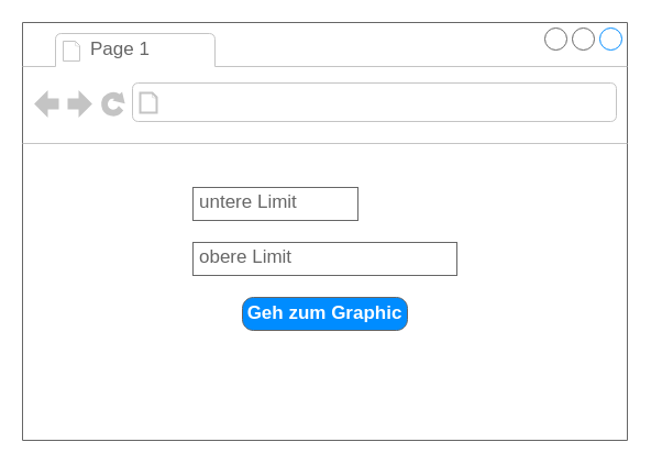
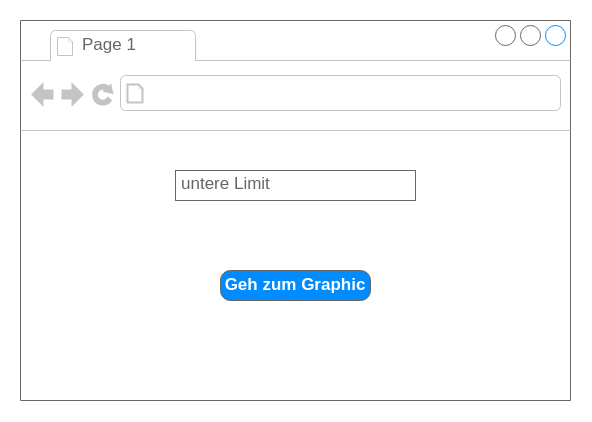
- <mxCell id="6" value="untere Limit" style="strokeWidth=1;shadow=0;dashed=0;align=center;html=1;shape=mxgraph.mockup.text.textBox;fontColor=#666666;align=left;fontSize=17;spacingLeft=4;spacingTop=-3;strokeColor=#666666;mainText=" vertex="1" parent="2"><mxGeometry x="155" y="150" width="150" height="30" as="geometry" /></mxCell>
+ <mxCell id="6" value="untere Limit" style="strokeWidth=1;shadow=0;dashed=0;align=center;html=1;shape=mxgraph.mockup.text.textBox;fontColor=#666666;align=left;fontSize=17;spacingLeft=4;spacingTop=-3;strokeColor=#666666;mainText=" vertex="1" parent="2"><mxGeometry x="155" y="150" width="240" height="30" as="geometry" /></mxCell>
- <mxCell id="5" value="obere Limit" style="strokeWidth=1;shadow=0;dashed=0;align=center;html=1;shape=mxgraph.mockup.text.textBox;fontColor=#666666;align=left;fontSize=17;spacingLeft=4;spacingTop=-3;strokeColor=#666666;mainText=" vertex="1" parent="2"><mxGeometry x="155" y="200" width="240" height="30" as="geometry" /></mxCell>
